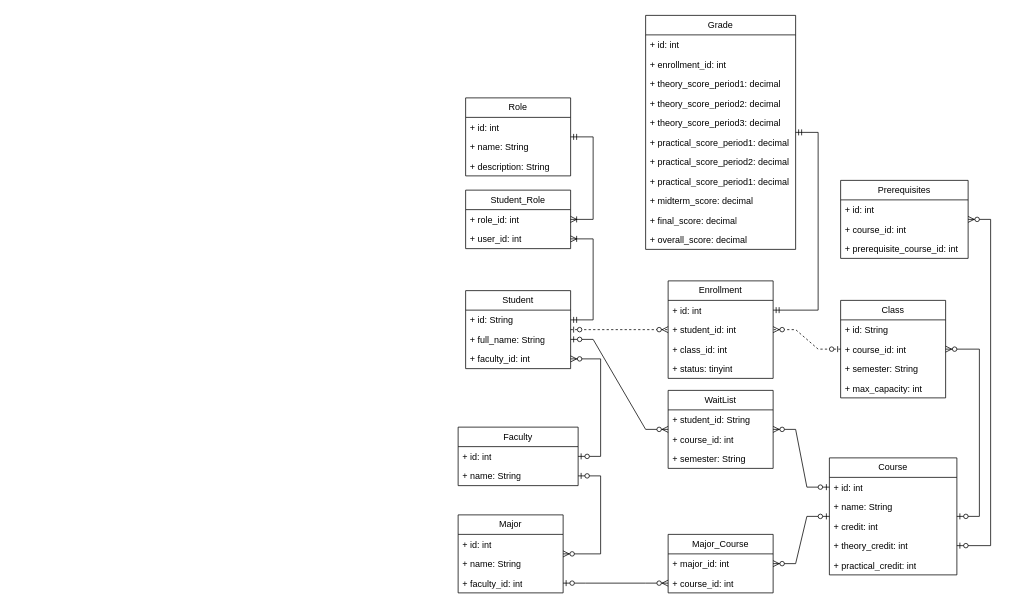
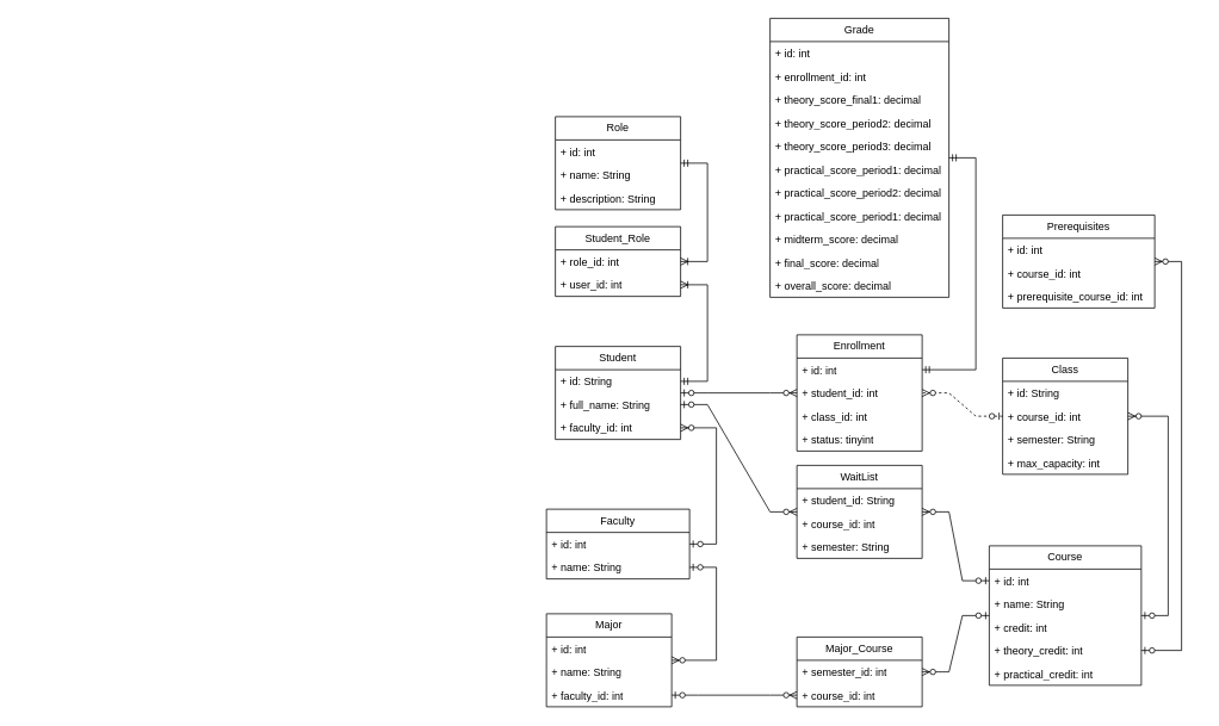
- <mxCell id="50" value="+ theory_score_period1: decimal" style="text;strokeColor=none;fillColor=none;align=left;verticalAlign=top;spacingLeft=4;spacingRight=4;overflow=hidden;rotatable=0;points=[[0,0.5],[1,0.5]];portConstraint=eastwest;whiteSpace=wrap;html=1;" parent="47" vertex="1"><mxGeometry y="78" width="200" height="26" as="geometry" /></mxCell>
+ <mxCell id="50" value="+ theory_score_final1: decimal" style="text;strokeColor=none;fillColor=none;align=left;verticalAlign=top;spacingLeft=4;spacingRight=4;overflow=hidden;rotatable=0;points=[[0,0.5],[1,0.5]];portConstraint=eastwest;whiteSpace=wrap;html=1;" parent="47" vertex="1"><mxGeometry y="78" width="200" height="26" as="geometry" /></mxCell>
- <mxCell id="35" value="" style="edgeStyle=entityRelationEdgeStyle;fontSize=12;html=1;endArrow=ERzeroToMany;startArrow=ERzeroToOne;rounded=0;dashed=1;" parent="1" source="11" target="29" edge="1"><mxGeometry width="100" height="100" relative="1" as="geometry"><mxPoint x="790" y="540" as="sourcePoint" /><mxPoint x="720" y="600" as="targetPoint" /></mxGeometry></mxCell>
+ <mxCell id="35" value="" style="edgeStyle=entityRelationEdgeStyle;fontSize=12;html=1;endArrow=ERzeroToMany;startArrow=ERzeroToOne;rounded=0;" parent="1" source="11" target="29" edge="1"><mxGeometry width="100" height="100" relative="1" as="geometry"><mxPoint x="790" y="540" as="sourcePoint" /><mxPoint x="720" y="600" as="targetPoint" /></mxGeometry></mxCell>
- <mxCell id="38" value="+ major_id: int" style="text;strokeColor=none;fillColor=none;align=left;verticalAlign=top;spacingLeft=4;spacingRight=4;overflow=hidden;rotatable=0;points=[[0,0.5],[1,0.5]];portConstraint=eastwest;whiteSpace=wrap;html=1;" parent="37" vertex="1"><mxGeometry y="26" width="140" height="26" as="geometry" /></mxCell>
+ <mxCell id="38" value="+ semester_id: int" style="text;strokeColor=none;fillColor=none;align=left;verticalAlign=top;spacingLeft=4;spacingRight=4;overflow=hidden;rotatable=0;points=[[0,0.5],[1,0.5]];portConstraint=eastwest;whiteSpace=wrap;html=1;" parent="37" vertex="1"><mxGeometry y="26" width="140" height="26" as="geometry" /></mxCell>
